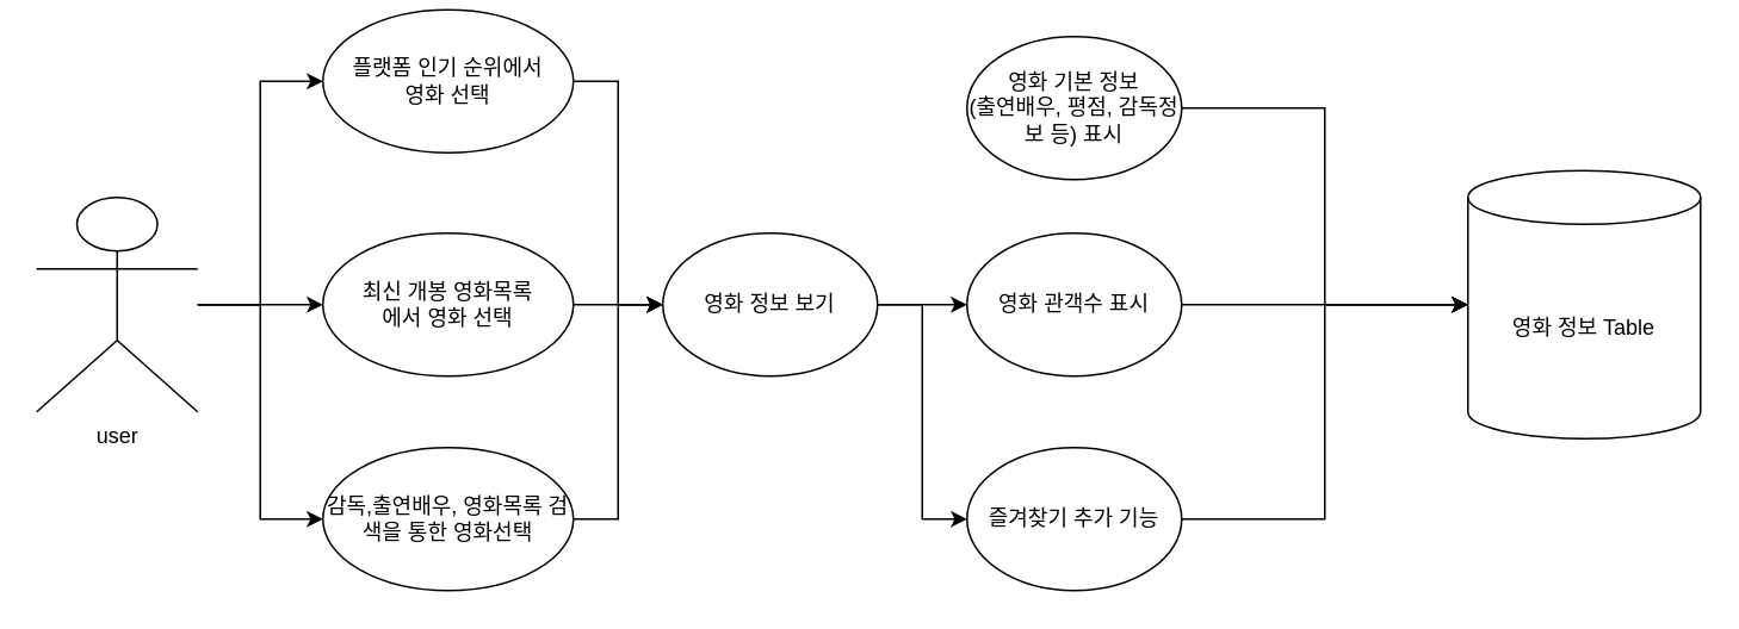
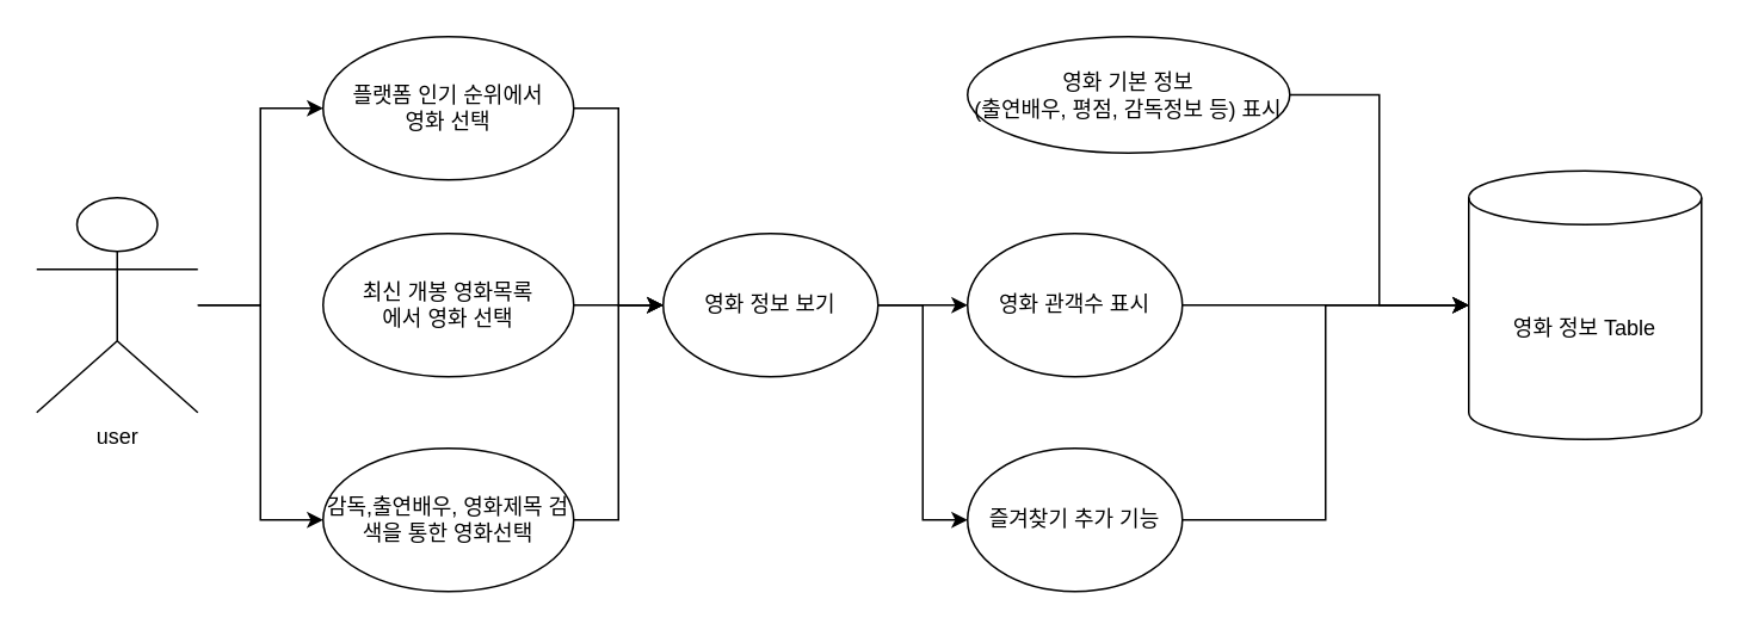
- <mxCell id="7" value="플랫폼 인기 순위에서&lt;br&gt;영화 선택" style="ellipse;whiteSpace=wrap;html=1;" vertex="1" parent="1"><mxGeometry x="180" y="5" width="140" height="80" as="geometry" /></mxCell>
+ <mxCell id="7" value="플랫폼 인기 순위에서&lt;br&gt;영화 선택" style="ellipse;whiteSpace=wrap;html=1;" vertex="1" parent="1"><mxGeometry x="180" y="20" width="140" height="80" as="geometry" /></mxCell>
- <mxCell id="13" value="영화 기본 정보&lt;br&gt;(출연배우, 평점, 감독정보 등) 표시" style="ellipse;whiteSpace=wrap;html=1;" vertex="1" parent="1"><mxGeometry x="540" y="20" width="120" height="80" as="geometry" /></mxCell>
+ <mxCell id="13" value="영화 기본 정보&lt;br&gt;(출연배우, 평점, 감독정보 등) 표시" style="ellipse;whiteSpace=wrap;html=1;" vertex="1" parent="1"><mxGeometry x="540" y="20" width="180" height="65" as="geometry" /></mxCell>
- <mxCell id="3" style="edgeStyle=orthogonalEdgeStyle;rounded=0;orthogonalLoop=1;jettySize=auto;html=1;entryX=0;entryY=0.5;entryDx=0;entryDy=0;" edge="1" parent="1" source="5" target="9"><mxGeometry relative="1" as="geometry" /></mxCell>
- <mxCell id="11" value="감독,출연배우, 영화목록 검색을 통한 영화선택" style="ellipse;whiteSpace=wrap;html=1;" vertex="1" parent="1"><mxGeometry x="180" y="250" width="140" height="80" as="geometry" /></mxCell>
+ <mxCell id="11" value="감독,출연배우, 영화제목 검색을 통한 영화선택" style="ellipse;whiteSpace=wrap;html=1;" vertex="1" parent="1"><mxGeometry x="180" y="250" width="140" height="80" as="geometry" /></mxCell>
